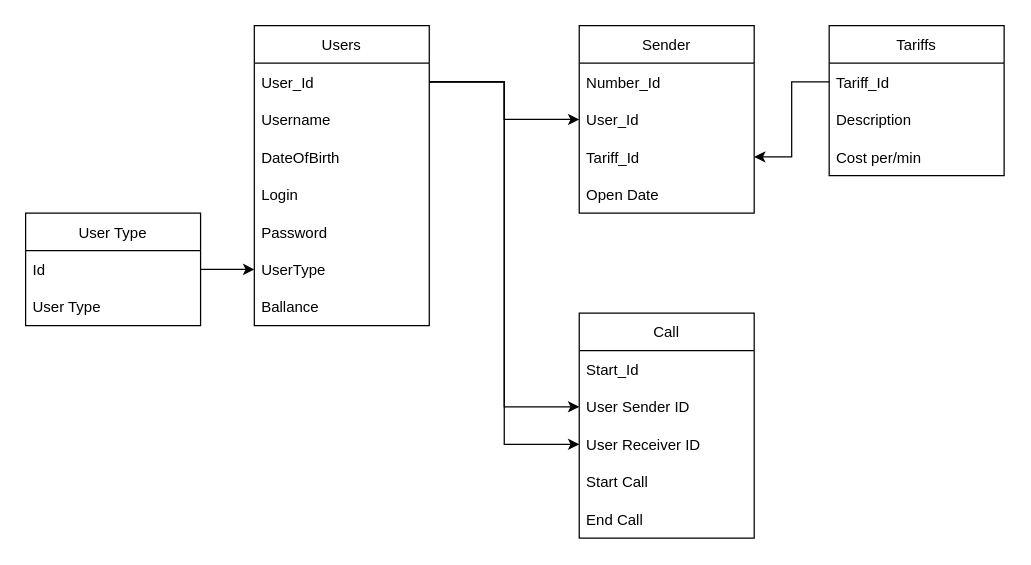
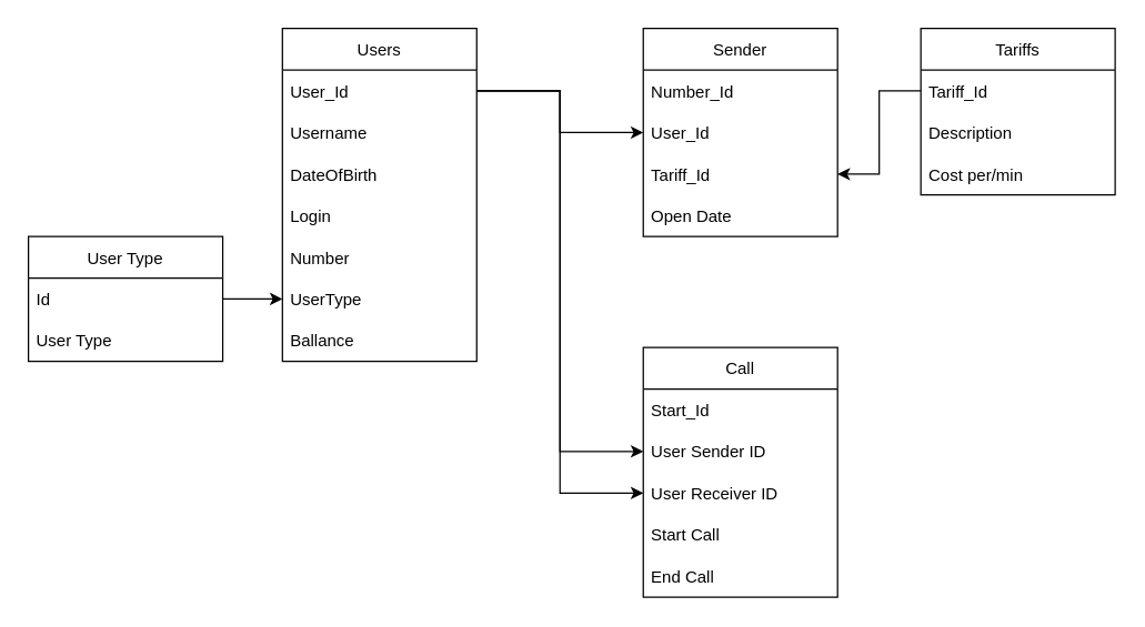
- <mxCell id="7" value="Password" style="text;strokeColor=none;fillColor=none;align=left;verticalAlign=middle;spacingLeft=4;spacingRight=4;overflow=hidden;points=[[0,0.5],[1,0.5]];portConstraint=eastwest;rotatable=0;" parent="2" vertex="1"><mxGeometry y="150" width="140" height="30" as="geometry" /></mxCell>
+ <mxCell id="7" value="Number" style="text;strokeColor=none;fillColor=none;align=left;verticalAlign=middle;spacingLeft=4;spacingRight=4;overflow=hidden;points=[[0,0.5],[1,0.5]];portConstraint=eastwest;rotatable=0;" parent="2" vertex="1"><mxGeometry y="150" width="140" height="30" as="geometry" /></mxCell>
